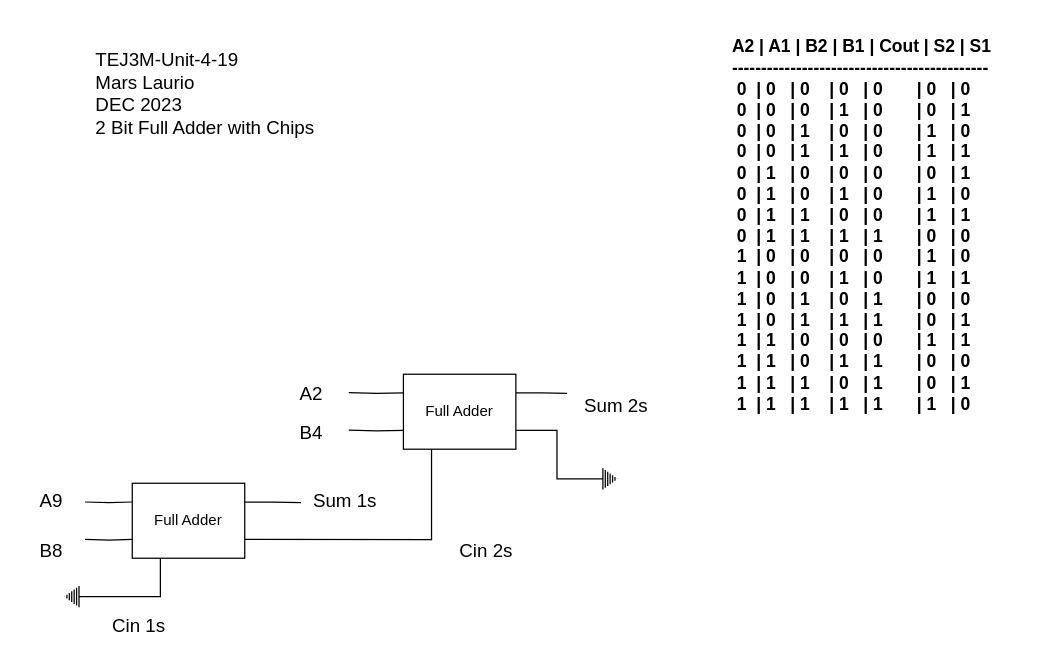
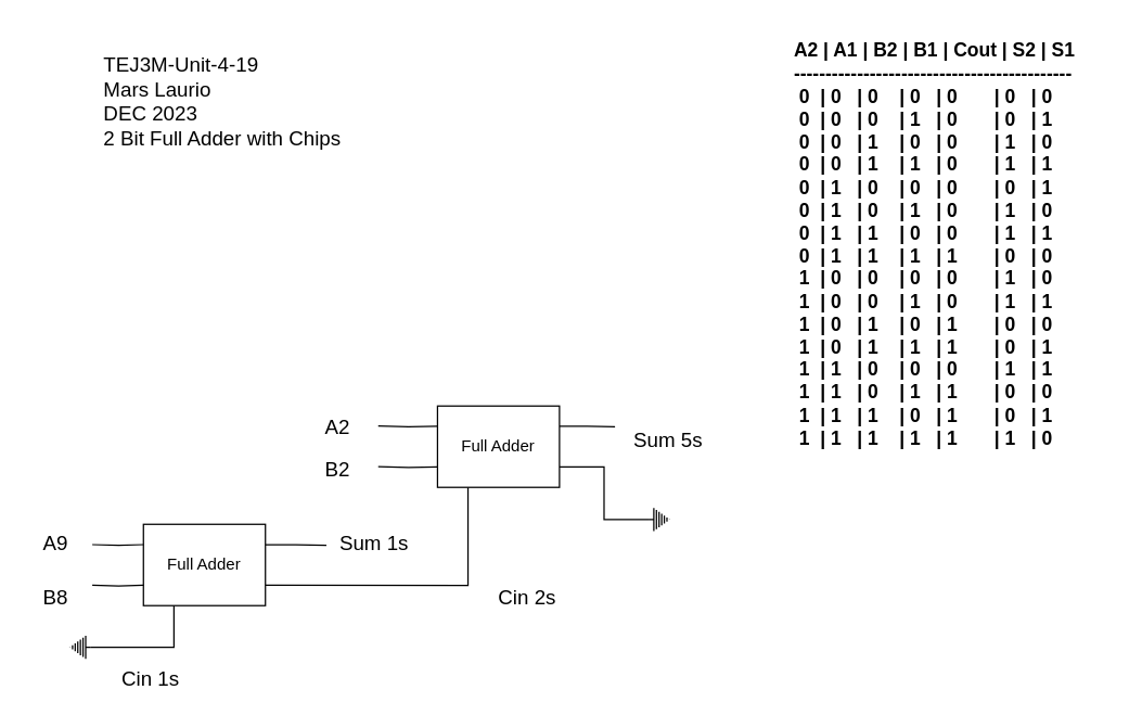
- <mxCell id="23" value="Sum 2s" style="text;html=1;align=center;verticalAlign=middle;resizable=0;points=[];autosize=1;strokeColor=none;fillColor=none;fontSize=15;fontFamily=Helvetica;fontColor=default;" parent="1" vertex="1"><mxGeometry x="456.5" y="309" width="70" height="30" as="geometry" /></mxCell>
+ <mxCell id="23" value="Sum 5s" style="text;html=1;align=center;verticalAlign=middle;resizable=0;points=[];autosize=1;strokeColor=none;fillColor=none;fontSize=15;fontFamily=Helvetica;fontColor=default;" parent="1" vertex="1"><mxGeometry x="456.5" y="309" width="70" height="30" as="geometry" /></mxCell>
- <mxCell id="19" value="B4" style="text;html=1;align=center;verticalAlign=middle;resizable=0;points=[];autosize=1;strokeColor=none;fillColor=none;fontSize=15;fontFamily=Helvetica;fontColor=default;" parent="1" vertex="1"><mxGeometry x="228" y="330.25" width="40" height="30" as="geometry" /></mxCell>
+ <mxCell id="19" value="B2" style="text;html=1;align=center;verticalAlign=middle;resizable=0;points=[];autosize=1;strokeColor=none;fillColor=none;fontSize=15;fontFamily=Helvetica;fontColor=default;" parent="1" vertex="1"><mxGeometry x="228" y="330.25" width="40" height="30" as="geometry" /></mxCell>
